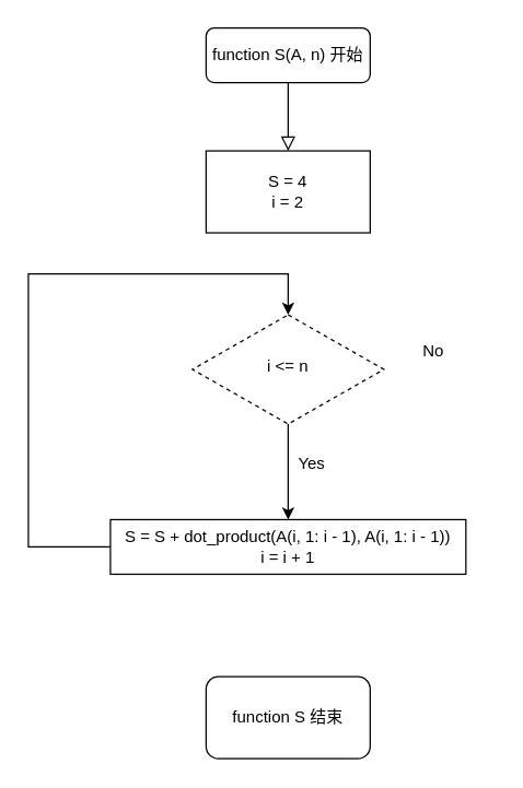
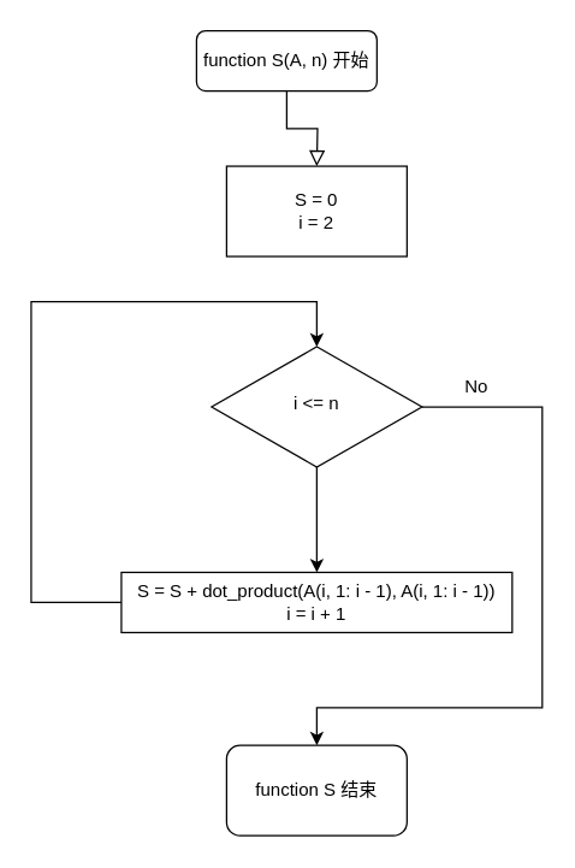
- <mxCell id="3" value="function S(A, n) 开始" style="rounded=1;whiteSpace=wrap;html=1;fontSize=12;glass=0;strokeWidth=1;shadow=0;" parent="1" vertex="1"><mxGeometry x="150" y="20" width="120" height="40" as="geometry" /></mxCell>
+ <mxCell id="3" value="function S(A, n) 开始" style="rounded=1;whiteSpace=wrap;html=1;fontSize=12;glass=0;strokeWidth=1;shadow=0;" parent="1" vertex="1"><mxGeometry x="130" y="20" width="120" height="40" as="geometry" /></mxCell>
- <mxCell id="7" value="S = 4&lt;br&gt;i = 2" style="rounded=0;whiteSpace=wrap;html=1;" parent="1" vertex="1"><mxGeometry x="150" y="110" width="120" height="60" as="geometry" /></mxCell>
+ <mxCell id="7" value="S = 0&lt;br&gt;i = 2" style="rounded=0;whiteSpace=wrap;html=1;" parent="1" vertex="1"><mxGeometry x="150" y="110" width="120" height="60" as="geometry" /></mxCell>
- <mxCell id="6" value="i &amp;lt;= n" style="rhombus;whiteSpace=wrap;html=1;shadow=0;fontFamily=Helvetica;fontSize=12;align=center;strokeWidth=1;spacing=6;spacingTop=-4;dashed=1;" parent="1" vertex="1"><mxGeometry x="140" y="230" width="140" height="80" as="geometry" /></mxCell>
+ <mxCell id="6" value="i &amp;lt;= n" style="rhombus;whiteSpace=wrap;html=1;shadow=0;fontFamily=Helvetica;fontSize=12;align=center;strokeWidth=1;spacing=6;spacingTop=-4;" parent="1" vertex="1"><mxGeometry x="140" y="230" width="140" height="80" as="geometry" /></mxCell>
- <mxCell id="10" value="Yes" style="text;html=1;resizable=0;autosize=1;align=center;verticalAlign=middle;points=[];fillColor=none;strokeColor=none;rounded=0;" parent="1" vertex="1"><mxGeometry x="212" y="329" width="30" height="20" as="geometry" /></mxCell>
+ <mxCell id="5" style="edgeStyle=orthogonalEdgeStyle;rounded=0;orthogonalLoop=1;jettySize=auto;html=1;" parent="1" source="6" target="12" edge="1"><mxGeometry relative="1" as="geometry"><mxPoint x="200" y="470" as="targetPoint" /><Array as="points"><mxPoint x="360" y="270" /><mxPoint x="360" y="470" /><mxPoint x="210" y="470" /></Array></mxGeometry></mxCell>
